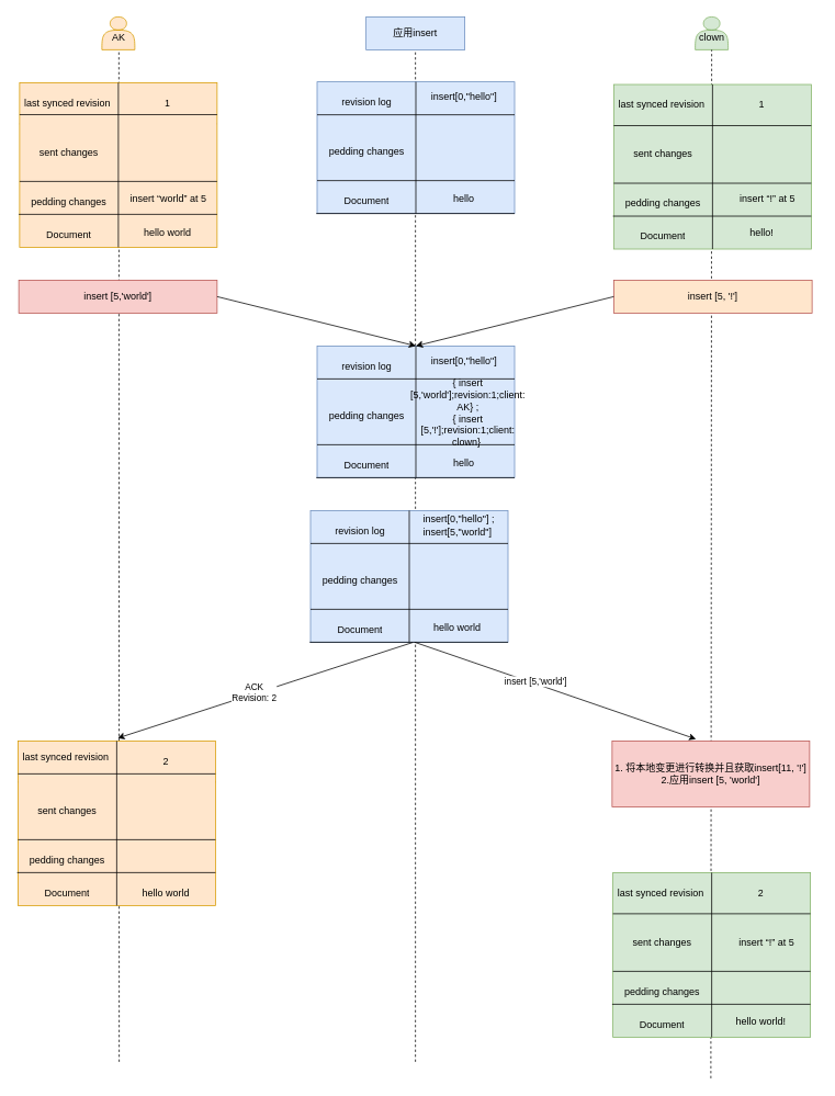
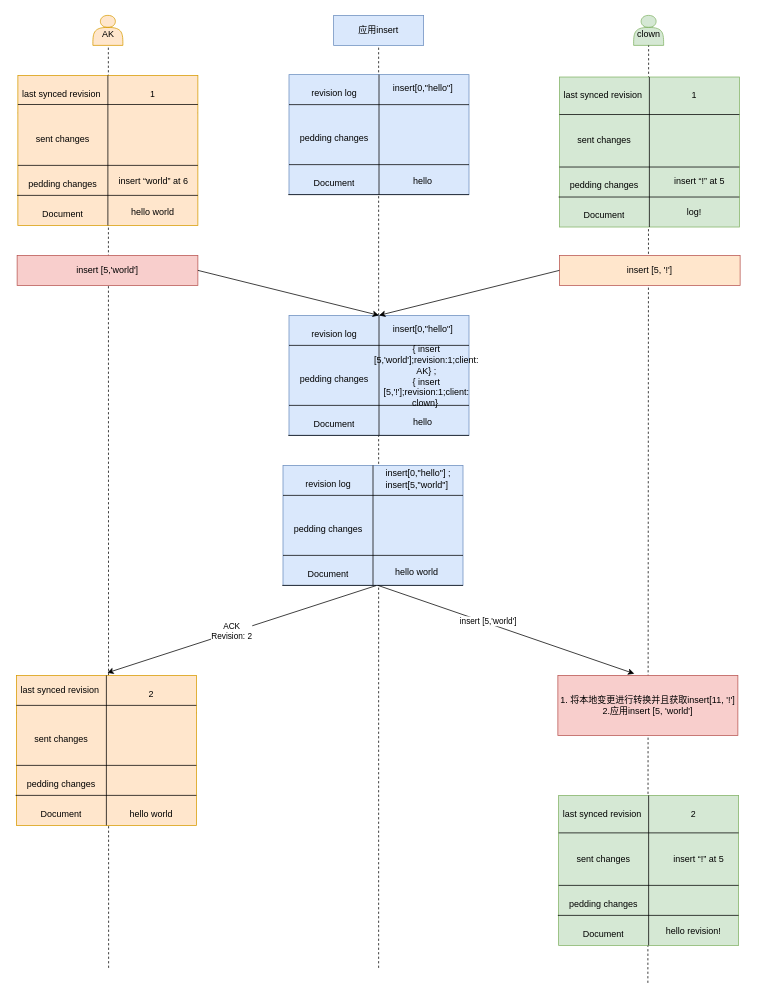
- <mxCell id="56" value="insert “world” at 5" style="text;html=1;align=center;verticalAlign=middle;whiteSpace=wrap;rounded=0;" parent="1" vertex="1"><mxGeometry x="144" y="226.2" width="120" height="30" as="geometry" /></mxCell>
+ <mxCell id="56" value="insert “world” at 6" style="text;html=1;align=center;verticalAlign=middle;whiteSpace=wrap;rounded=0;" parent="1" vertex="1"><mxGeometry x="144" y="226.2" width="120" height="30" as="geometry" /></mxCell>
- <mxCell id="55" value="&lt;span style=&quot;color: rgb(0, 0, 0);&quot;&gt;hello!&lt;/span&gt;" style="text;html=1;align=center;verticalAlign=middle;whiteSpace=wrap;rounded=0;" parent="1" vertex="1"><mxGeometry x="865" y="268.2" width="120" height="30" as="geometry" /></mxCell>
+ <mxCell id="55" value="&lt;span style=&quot;color: rgb(0, 0, 0);&quot;&gt;log!&lt;/span&gt;" style="text;html=1;align=center;verticalAlign=middle;whiteSpace=wrap;rounded=0;" parent="1" vertex="1"><mxGeometry x="865" y="268.2" width="120" height="30" as="geometry" /></mxCell>
- <mxCell id="97" value="&lt;span style=&quot;color: rgb(0, 0, 0);&quot;&gt;hello world!&lt;/span&gt;" style="text;html=1;align=center;verticalAlign=middle;whiteSpace=wrap;rounded=0;" vertex="1" parent="1"><mxGeometry x="864" y="1226" width="120" height="30" as="geometry" /></mxCell>
+ <mxCell id="97" value="&lt;span style=&quot;color: rgb(0, 0, 0);&quot;&gt;hello revision!&lt;/span&gt;" style="text;html=1;align=center;verticalAlign=middle;whiteSpace=wrap;rounded=0;" vertex="1" parent="1"><mxGeometry x="864" y="1226" width="120" height="30" as="geometry" /></mxCell>
